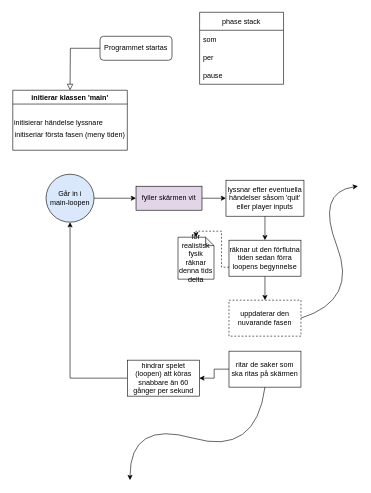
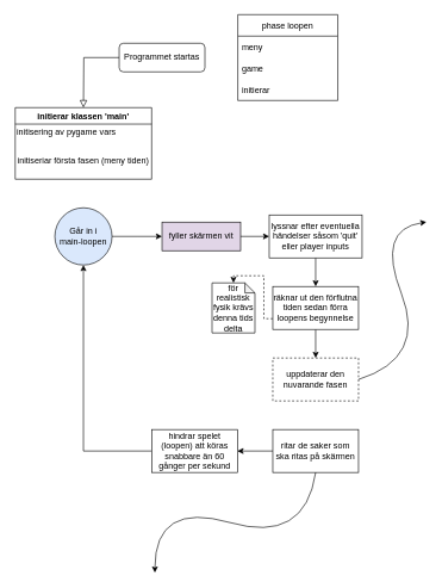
- <mxCell id="25" value="phase stack" style="swimlane;fontStyle=0;childLayout=stackLayout;horizontal=1;startSize=30;horizontalStack=0;resizeParent=1;resizeParentMax=0;resizeLast=0;collapsible=1;marginBottom=0;align=center;" vertex="1" parent="1"><mxGeometry x="332" y="20" width="140" height="120" as="geometry" /></mxCell>
+ <mxCell id="25" value="phase loopen" style="swimlane;fontStyle=0;childLayout=stackLayout;horizontal=1;startSize=30;horizontalStack=0;resizeParent=1;resizeParentMax=0;resizeLast=0;collapsible=1;marginBottom=0;align=center;" vertex="1" parent="1"><mxGeometry x="332" y="20" width="140" height="120" as="geometry" /></mxCell>
- <mxCell id="26" value="som" style="text;strokeColor=none;fillColor=none;align=left;verticalAlign=middle;spacingLeft=4;spacingRight=4;overflow=hidden;points=[[0,0.5],[1,0.5]];portConstraint=eastwest;rotatable=0;" vertex="1" parent="25"><mxGeometry y="30" width="140" height="30" as="geometry" /></mxCell>
+ <mxCell id="26" value="meny" style="text;strokeColor=none;fillColor=none;align=left;verticalAlign=middle;spacingLeft=4;spacingRight=4;overflow=hidden;points=[[0,0.5],[1,0.5]];portConstraint=eastwest;rotatable=0;" vertex="1" parent="25"><mxGeometry y="30" width="140" height="30" as="geometry" /></mxCell>
- <mxCell id="27" value="per" style="text;strokeColor=none;fillColor=none;align=left;verticalAlign=middle;spacingLeft=4;spacingRight=4;overflow=hidden;points=[[0,0.5],[1,0.5]];portConstraint=eastwest;rotatable=0;" vertex="1" parent="25"><mxGeometry y="60" width="140" height="30" as="geometry" /></mxCell>
+ <mxCell id="27" value="game" style="text;strokeColor=none;fillColor=none;align=left;verticalAlign=middle;spacingLeft=4;spacingRight=4;overflow=hidden;points=[[0,0.5],[1,0.5]];portConstraint=eastwest;rotatable=0;" vertex="1" parent="25"><mxGeometry y="60" width="140" height="30" as="geometry" /></mxCell>
- <mxCell id="28" value="pause" style="text;strokeColor=none;fillColor=none;align=left;verticalAlign=middle;spacingLeft=4;spacingRight=4;overflow=hidden;points=[[0,0.5],[1,0.5]];portConstraint=eastwest;rotatable=0;" vertex="1" parent="25"><mxGeometry y="90" width="140" height="30" as="geometry" /></mxCell>
+ <mxCell id="28" value="initierar" style="text;strokeColor=none;fillColor=none;align=left;verticalAlign=middle;spacingLeft=4;spacingRight=4;overflow=hidden;points=[[0,0.5],[1,0.5]];portConstraint=eastwest;rotatable=0;" vertex="1" parent="25"><mxGeometry y="90" width="140" height="30" as="geometry" /></mxCell>
+ <mxCell id="5" value="initisering av pygame vars" style="text;html=1;align=left;verticalAlign=middle;resizable=0;points=[];autosize=1;strokeColor=none;fillColor=none;" vertex="1" parent="4"><mxGeometry y="25" width="150" height="20" as="geometry" /></mxCell>
- <mxCell id="6" value="initisierar händelse lyssnare" style="text;html=1;align=left;verticalAlign=middle;resizable=0;points=[];autosize=1;strokeColor=none;fillColor=none;" vertex="1" parent="4"><mxGeometry y="45" width="160" height="20" as="geometry" /></mxCell>
- <mxCell id="17" value="&lt;span&gt;för realistisk fysik räknar denna tids delta&lt;/span&gt;" style="shape=note;whiteSpace=wrap;html=1;backgroundOutline=1;darkOpacity=0.05;align=center;size=14;" vertex="1" parent="1"><mxGeometry x="296" y="395" width="60" height="70" as="geometry" /></mxCell>
+ <mxCell id="17" value="&lt;span&gt;för realistisk fysik krävs denna tids delta&lt;/span&gt;" style="shape=note;whiteSpace=wrap;html=1;backgroundOutline=1;darkOpacity=0.05;align=center;size=14;" vertex="1" parent="1"><mxGeometry x="296" y="395" width="60" height="70" as="geometry" /></mxCell>
- <mxCell id="20" value="ritar de saker som ska ritas på skärmen" style="rounded=0;whiteSpace=wrap;html=1;align=center;" vertex="1" parent="1"><mxGeometry x="381" y="585" width="120" height="60" as="geometry" /></mxCell>
+ <mxCell id="20" value="ritar de saker som ska ritas på skärmen" style="rounded=0;whiteSpace=wrap;html=1;align=center;" vertex="1" parent="1"><mxGeometry x="381" y="600" width="120" height="60" as="geometry" /></mxCell>
